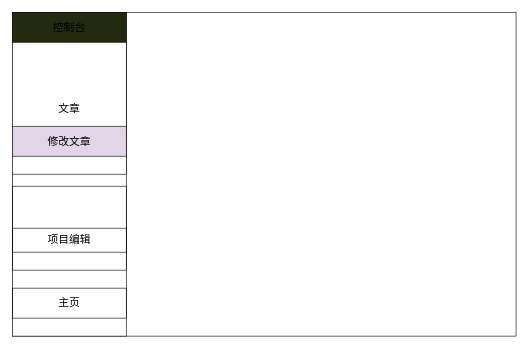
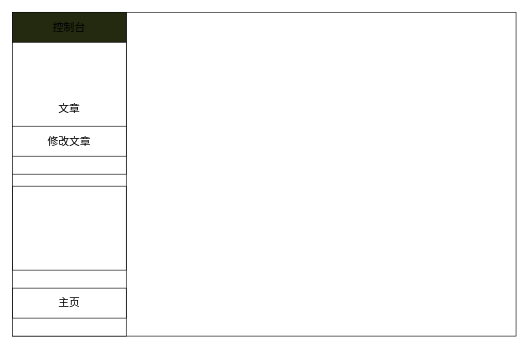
- <mxCell id="7" value="修改文章" style="rounded=0;whiteSpace=wrap;html=1;fontSize=18;fillColor=#e1d5e7;" vertex="1" parent="1"><mxGeometry x="20" y="210" width="190" height="50" as="geometry" /></mxCell>
+ <mxCell id="7" value="修改文章" style="rounded=0;whiteSpace=wrap;html=1;fontSize=18;" vertex="1" parent="1"><mxGeometry x="20" y="210" width="190" height="50" as="geometry" /></mxCell>
- <mxCell id="9" value="项目编辑" style="rounded=0;whiteSpace=wrap;html=1;fontSize=18;fillColor=none;" vertex="1" parent="1"><mxGeometry x="20" y="380" width="190" height="40" as="geometry" /></mxCell>
